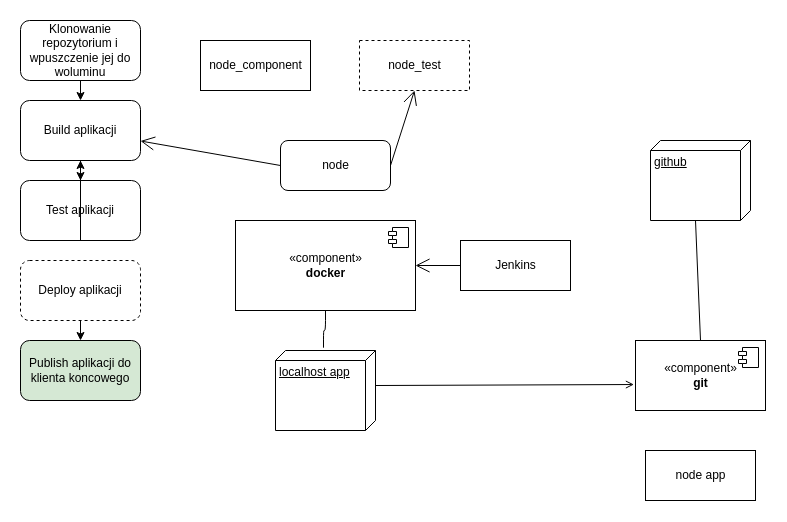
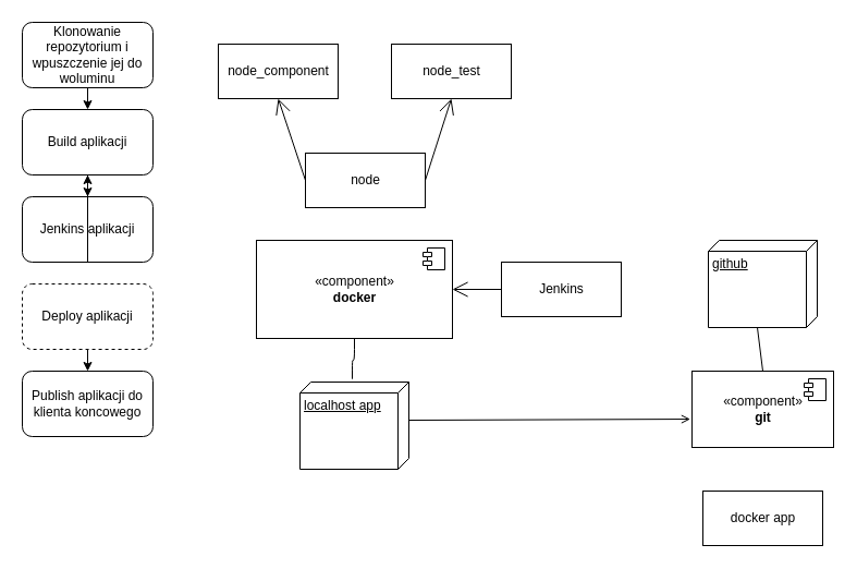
- <mxCell id="12" value="node_test" style="html=1;dashed=1;" vertex="1" parent="1"><mxGeometry x="359" y="40" width="110" height="50" as="geometry" /></mxCell>
+ <mxCell id="12" value="node_test" style="html=1;" vertex="1" parent="1"><mxGeometry x="359" y="40" width="110" height="50" as="geometry" /></mxCell>
- <mxCell id="22" value="" style="endArrow=open;endFill=1;endSize=12;html=1;exitX=0;exitY=0.5;exitDx=0;exitDy=0;" edge="1" parent="1" source="13" target="3"><mxGeometry width="160" relative="1" as="geometry"><mxPoint x="300" y="240" as="sourcePoint" /><mxPoint x="460" y="240" as="targetPoint" /></mxGeometry></mxCell>
+ <mxCell id="22" value="" style="endArrow=open;endFill=1;endSize=12;html=1;exitX=0;exitY=0.5;exitDx=0;exitDy=0;entryX=0.5;entryY=1;entryDx=0;entryDy=0;" edge="1" parent="1" source="13" target="11"><mxGeometry width="160" relative="1" as="geometry"><mxPoint x="300" y="240" as="sourcePoint" /><mxPoint x="460" y="240" as="targetPoint" /></mxGeometry></mxCell>
- <mxCell id="13" value="node" style="html=1;rounded=1;" vertex="1" parent="1"><mxGeometry x="280" y="140" width="110" height="50" as="geometry" /></mxCell>
+ <mxCell id="13" value="node" style="html=1;" vertex="1" parent="1"><mxGeometry x="280" y="140" width="110" height="50" as="geometry" /></mxCell>
- <mxCell id="16" value="github" style="verticalAlign=top;align=left;spacingTop=8;spacingLeft=2;spacingRight=12;shape=cube;size=10;direction=south;fontStyle=4;html=1;" vertex="1" parent="1"><mxGeometry x="650" y="140" width="100" height="80" as="geometry" /></mxCell>
+ <mxCell id="16" value="github" style="verticalAlign=top;align=left;spacingTop=8;spacingLeft=2;spacingRight=12;shape=cube;size=10;direction=south;fontStyle=4;html=1;" vertex="1" parent="1"><mxGeometry x="650" y="220" width="100" height="80" as="geometry" /></mxCell>
- <mxCell id="4" value="Test aplikacji" style="rounded=1;whiteSpace=wrap;html=1;" vertex="1" parent="1"><mxGeometry x="20" y="180" width="120" height="60" as="geometry" /></mxCell>
+ <mxCell id="4" value="Jenkins aplikacji" style="rounded=1;whiteSpace=wrap;html=1;" vertex="1" parent="1"><mxGeometry x="20" y="180" width="120" height="60" as="geometry" /></mxCell>
- <mxCell id="6" value="Publish aplikacji do klienta koncowego" style="rounded=1;whiteSpace=wrap;html=1;fillColor=#d5e8d4;" vertex="1" parent="1"><mxGeometry x="20" y="340" width="120" height="60" as="geometry" /></mxCell>
+ <mxCell id="6" value="Publish aplikacji do klienta koncowego" style="rounded=1;whiteSpace=wrap;html=1;" vertex="1" parent="1"><mxGeometry x="20" y="340" width="120" height="60" as="geometry" /></mxCell>
- <mxCell id="17" value="node app" style="html=1;" vertex="1" parent="1"><mxGeometry x="645" y="450" width="110" height="50" as="geometry" /></mxCell>
+ <mxCell id="17" value="docker app" style="html=1;" vertex="1" parent="1"><mxGeometry x="645" y="450" width="110" height="50" as="geometry" /></mxCell>
